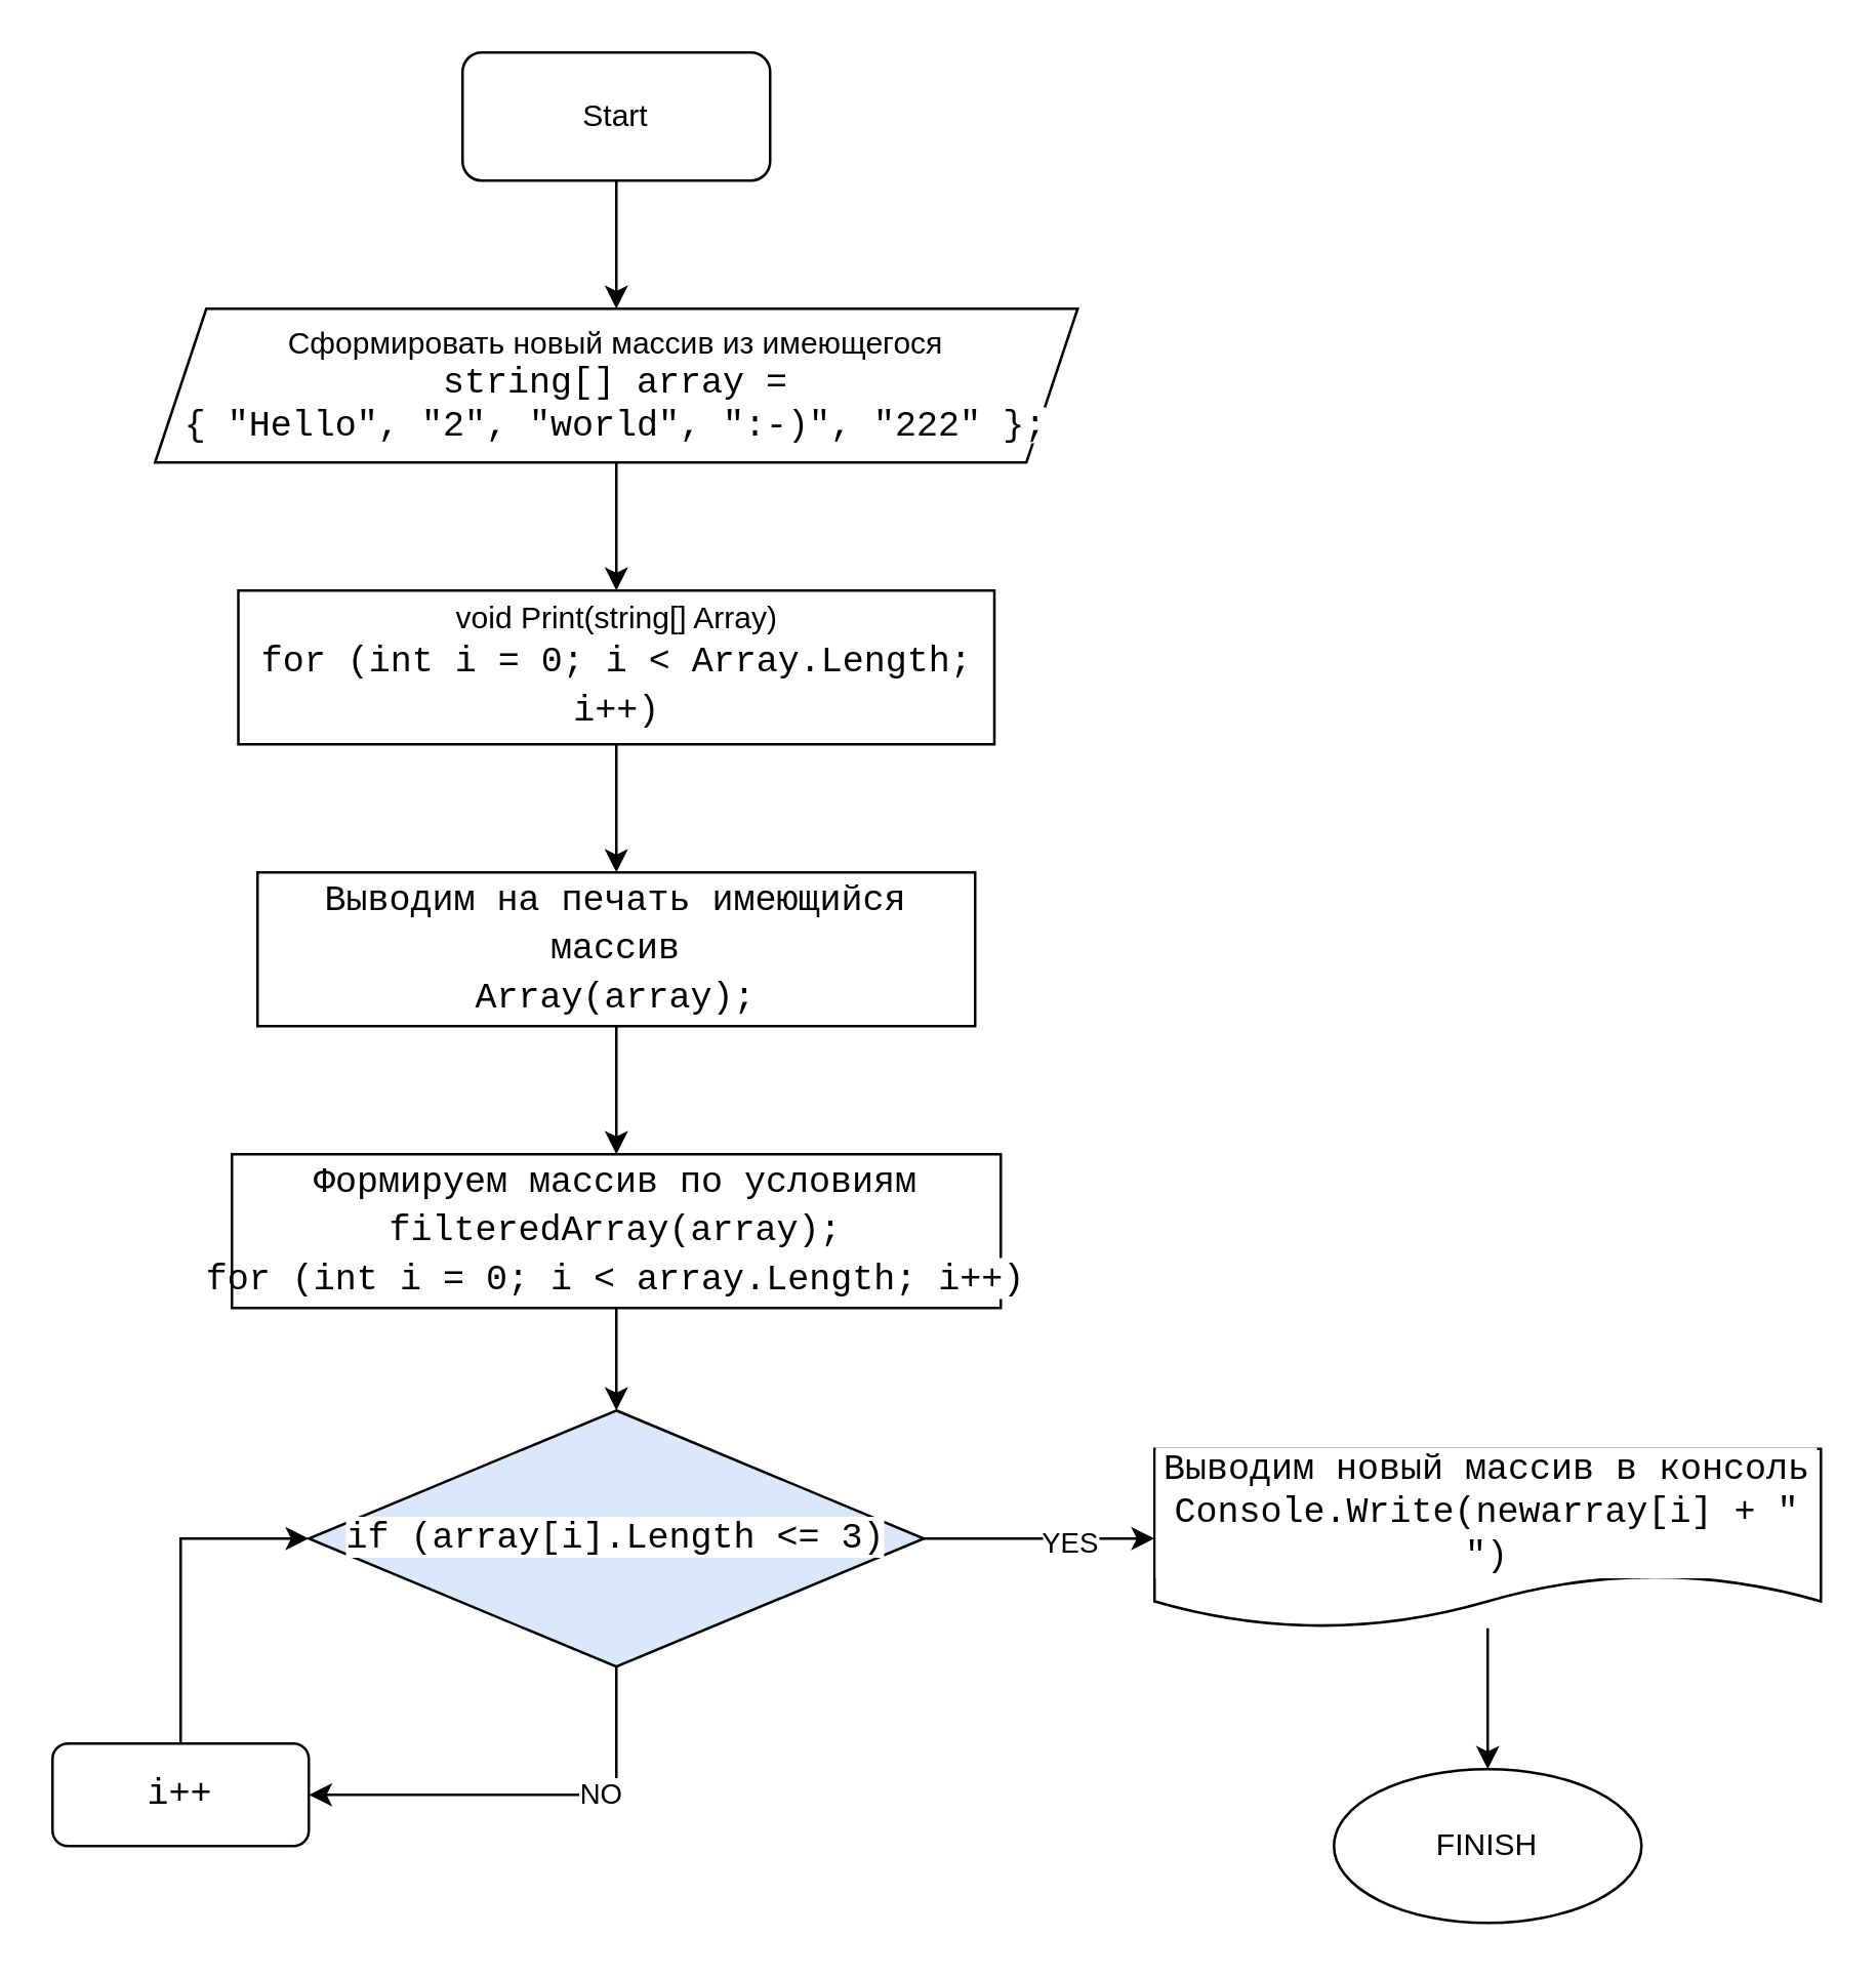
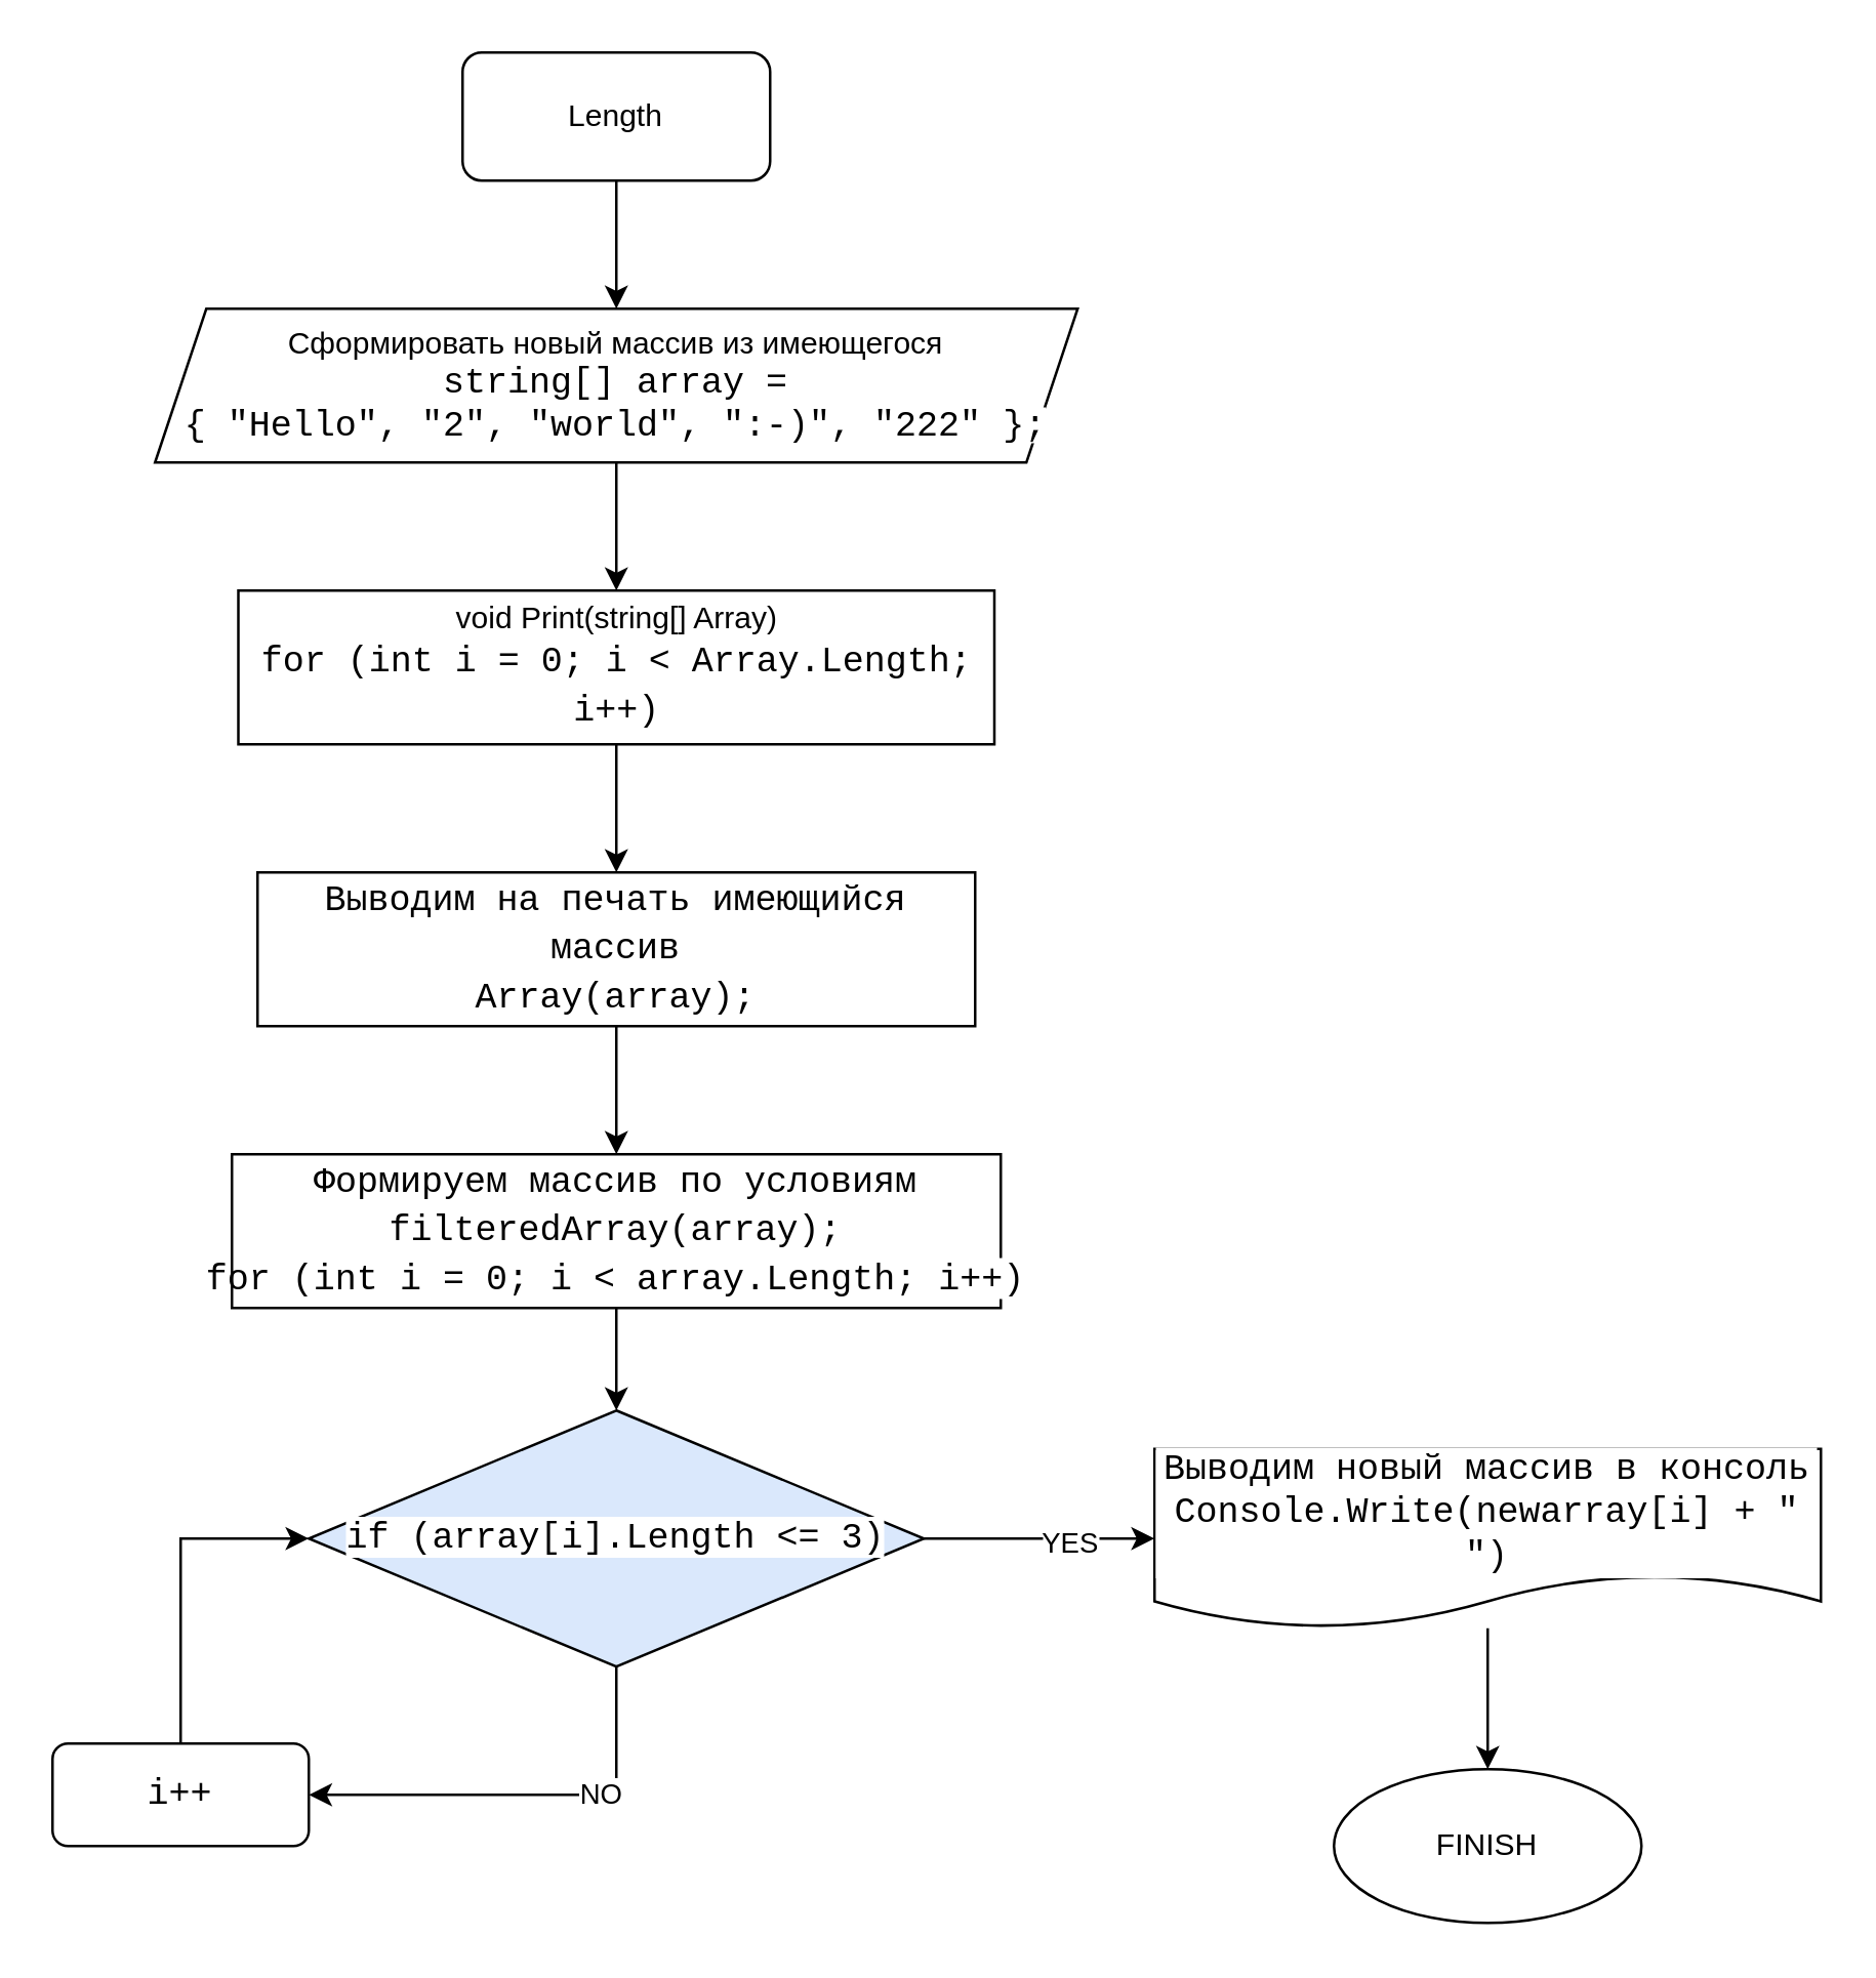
- <mxCell id="3" value="Start" style="rounded=1;whiteSpace=wrap;html=1;" parent="1" vertex="1"><mxGeometry x="180" y="20" width="120" height="50" as="geometry" /></mxCell>
+ <mxCell id="3" value="Length" style="rounded=1;whiteSpace=wrap;html=1;" parent="1" vertex="1"><mxGeometry x="180" y="20" width="120" height="50" as="geometry" /></mxCell>
